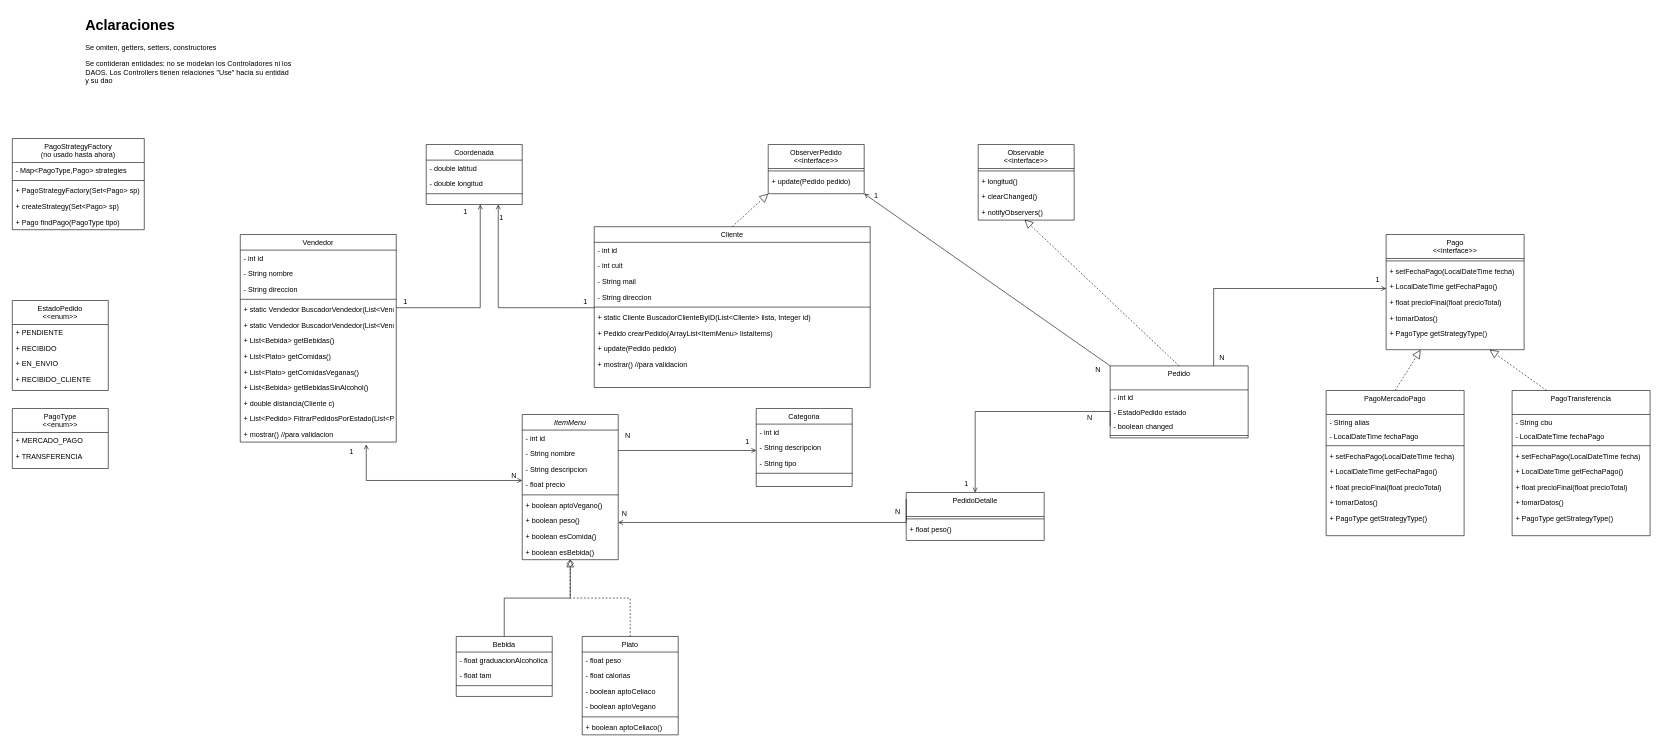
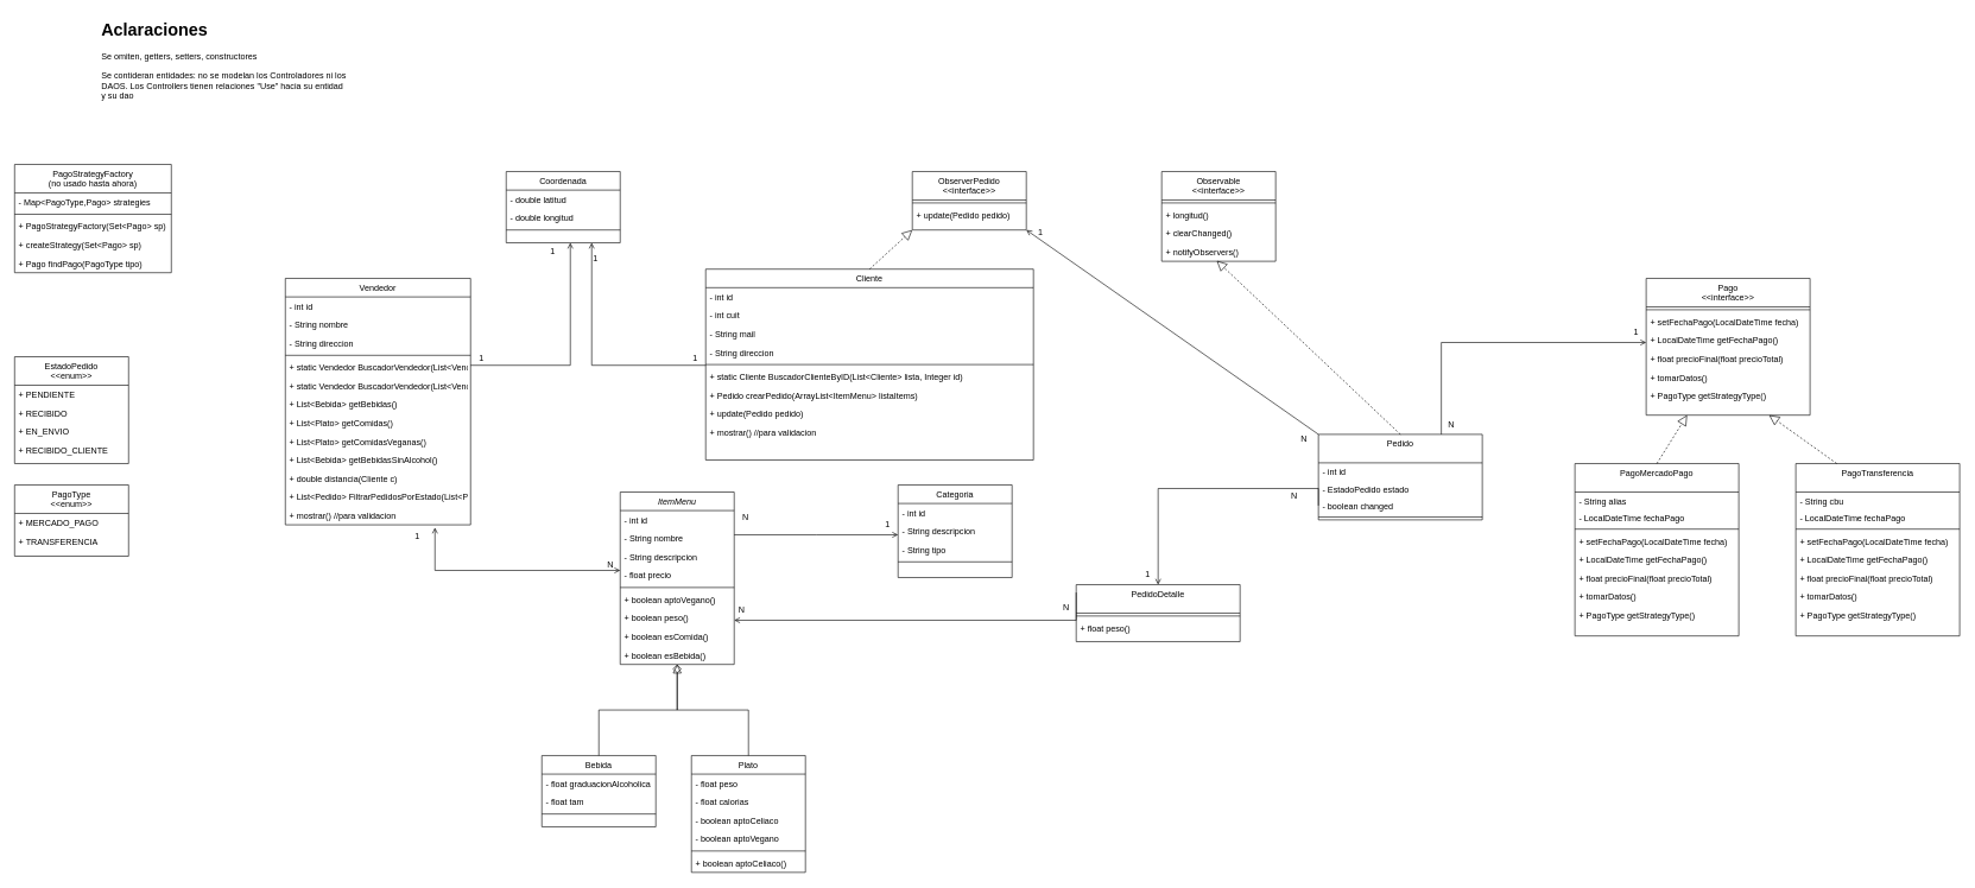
- <mxCell id="24" value="" style="endArrow=block;endSize=10;endFill=0;shadow=0;strokeWidth=1;rounded=0;curved=0;edgeStyle=elbowEdgeStyle;elbow=vertical;dashed=1;" parent="1" source="17" target="2" edge="1"><mxGeometry width="160" relative="1" as="geometry"><mxPoint x="860" y="943" as="sourcePoint" /><mxPoint x="960" y="841" as="targetPoint" /></mxGeometry></mxCell>
+ <mxCell id="24" value="" style="endArrow=block;endSize=10;endFill=0;shadow=0;strokeWidth=1;rounded=0;curved=0;edgeStyle=elbowEdgeStyle;elbow=vertical;" parent="1" source="17" target="2" edge="1"><mxGeometry width="160" relative="1" as="geometry"><mxPoint x="860" y="943" as="sourcePoint" /><mxPoint x="960" y="841" as="targetPoint" /></mxGeometry></mxCell>
